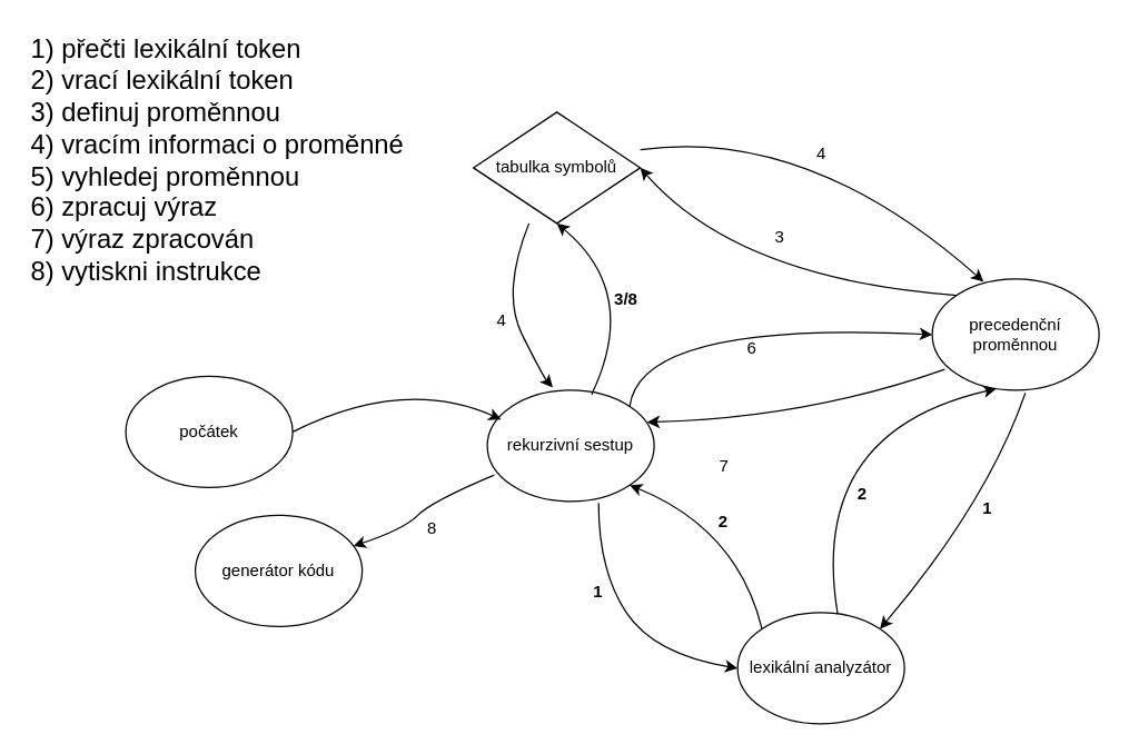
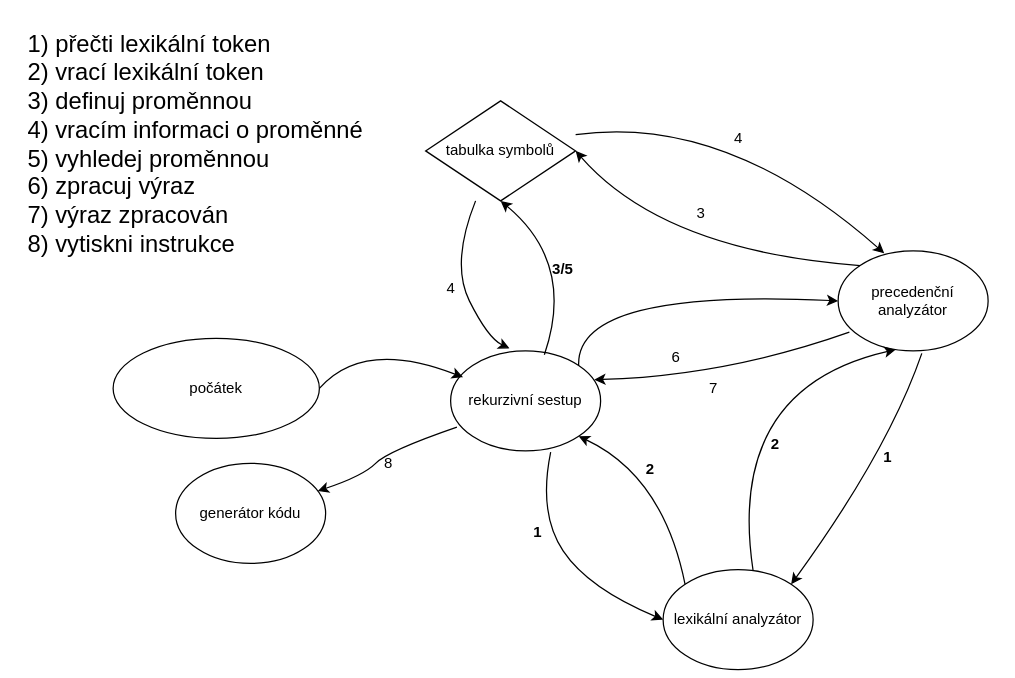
- <mxCell id="25" value="&lt;b&gt;3/8&lt;/b&gt;" style="text;html=1;strokeColor=none;fillColor=none;align=center;verticalAlign=middle;whiteSpace=wrap;rounded=0;" parent="1" vertex="1"><mxGeometry x="420" y="200" width="60" height="30" as="geometry" /></mxCell>
+ <mxCell id="25" value="&lt;b&gt;3/5&lt;/b&gt;" style="text;html=1;strokeColor=none;fillColor=none;align=center;verticalAlign=middle;whiteSpace=wrap;rounded=0;" parent="1" vertex="1"><mxGeometry x="420" y="200" width="60" height="30" as="geometry" /></mxCell>
- <mxCell id="4" value="precedenční proměnnou" style="ellipse;whiteSpace=wrap;html=1;" parent="1" vertex="1"><mxGeometry x="670" y="200" width="120" height="80" as="geometry" /></mxCell>
+ <mxCell id="4" value="precedenční analyzátor" style="ellipse;whiteSpace=wrap;html=1;" parent="1" vertex="1"><mxGeometry x="670" y="200" width="120" height="80" as="geometry" /></mxCell>
- <mxCell id="29" value="6" style="text;html=1;align=center;verticalAlign=middle;resizable=0;points=[];autosize=1;strokeColor=none;" parent="1" vertex="1"><mxGeometry x="530" y="240" width="20" height="20" as="geometry" /></mxCell>
+ <mxCell id="29" value="6" style="text;html=1;align=center;verticalAlign=middle;resizable=0;points=[];autosize=1;strokeColor=none;" parent="1" vertex="1"><mxGeometry x="530" y="275" width="20" height="20" as="geometry" /></mxCell>
- <mxCell id="5" value="&lt;span&gt;počátek&lt;/span&gt;" style="ellipse;whiteSpace=wrap;html=1;" parent="1" vertex="1"><mxGeometry x="90" y="270" width="120" height="80" as="geometry" /></mxCell>
+ <mxCell id="5" value="&lt;span&gt;počátek&lt;/span&gt;" style="ellipse;whiteSpace=wrap;html=1;" parent="1" vertex="1"><mxGeometry x="90" y="270" width="165" height="80" as="geometry" /></mxCell>
- <mxCell id="2" value="rekurzivní sestup" style="ellipse;whiteSpace=wrap;html=1;" parent="1" vertex="1"><mxGeometry x="350" y="280" width="120" height="80" as="geometry" /></mxCell>
+ <mxCell id="2" value="rekurzivní sestup" style="ellipse;whiteSpace=wrap;html=1;" parent="1" vertex="1"><mxGeometry x="360" y="280" width="120" height="80" as="geometry" /></mxCell>
- <mxCell id="30" value="7" style="text;html=1;align=center;verticalAlign=middle;resizable=0;points=[];autosize=1;strokeColor=none;" parent="1" vertex="1"><mxGeometry x="510" y="325" width="20" height="20" as="geometry" /></mxCell>
+ <mxCell id="30" value="7" style="text;html=1;align=center;verticalAlign=middle;resizable=0;points=[];autosize=1;strokeColor=none;" parent="1" vertex="1"><mxGeometry x="560" y="300" width="20" height="20" as="geometry" /></mxCell>
- <mxCell id="31" value="8" style="text;html=1;align=center;verticalAlign=middle;resizable=0;points=[];autosize=1;strokeColor=none;" parent="1" vertex="1"><mxGeometry x="300" y="370" width="20" height="20" as="geometry" /></mxCell>
+ <mxCell id="31" value="8" style="text;html=1;align=center;verticalAlign=middle;resizable=0;points=[];autosize=1;strokeColor=none;" parent="1" vertex="1"><mxGeometry x="300" y="360" width="20" height="20" as="geometry" /></mxCell>
- <mxCell id="7" value="lexikální analyzátor" style="ellipse;whiteSpace=wrap;html=1;" parent="1" vertex="1"><mxGeometry x="530" y="440" width="120" height="80" as="geometry" /></mxCell>
+ <mxCell id="7" value="lexikální analyzátor" style="ellipse;whiteSpace=wrap;html=1;" parent="1" vertex="1"><mxGeometry x="530" y="455" width="120" height="80" as="geometry" /></mxCell>
